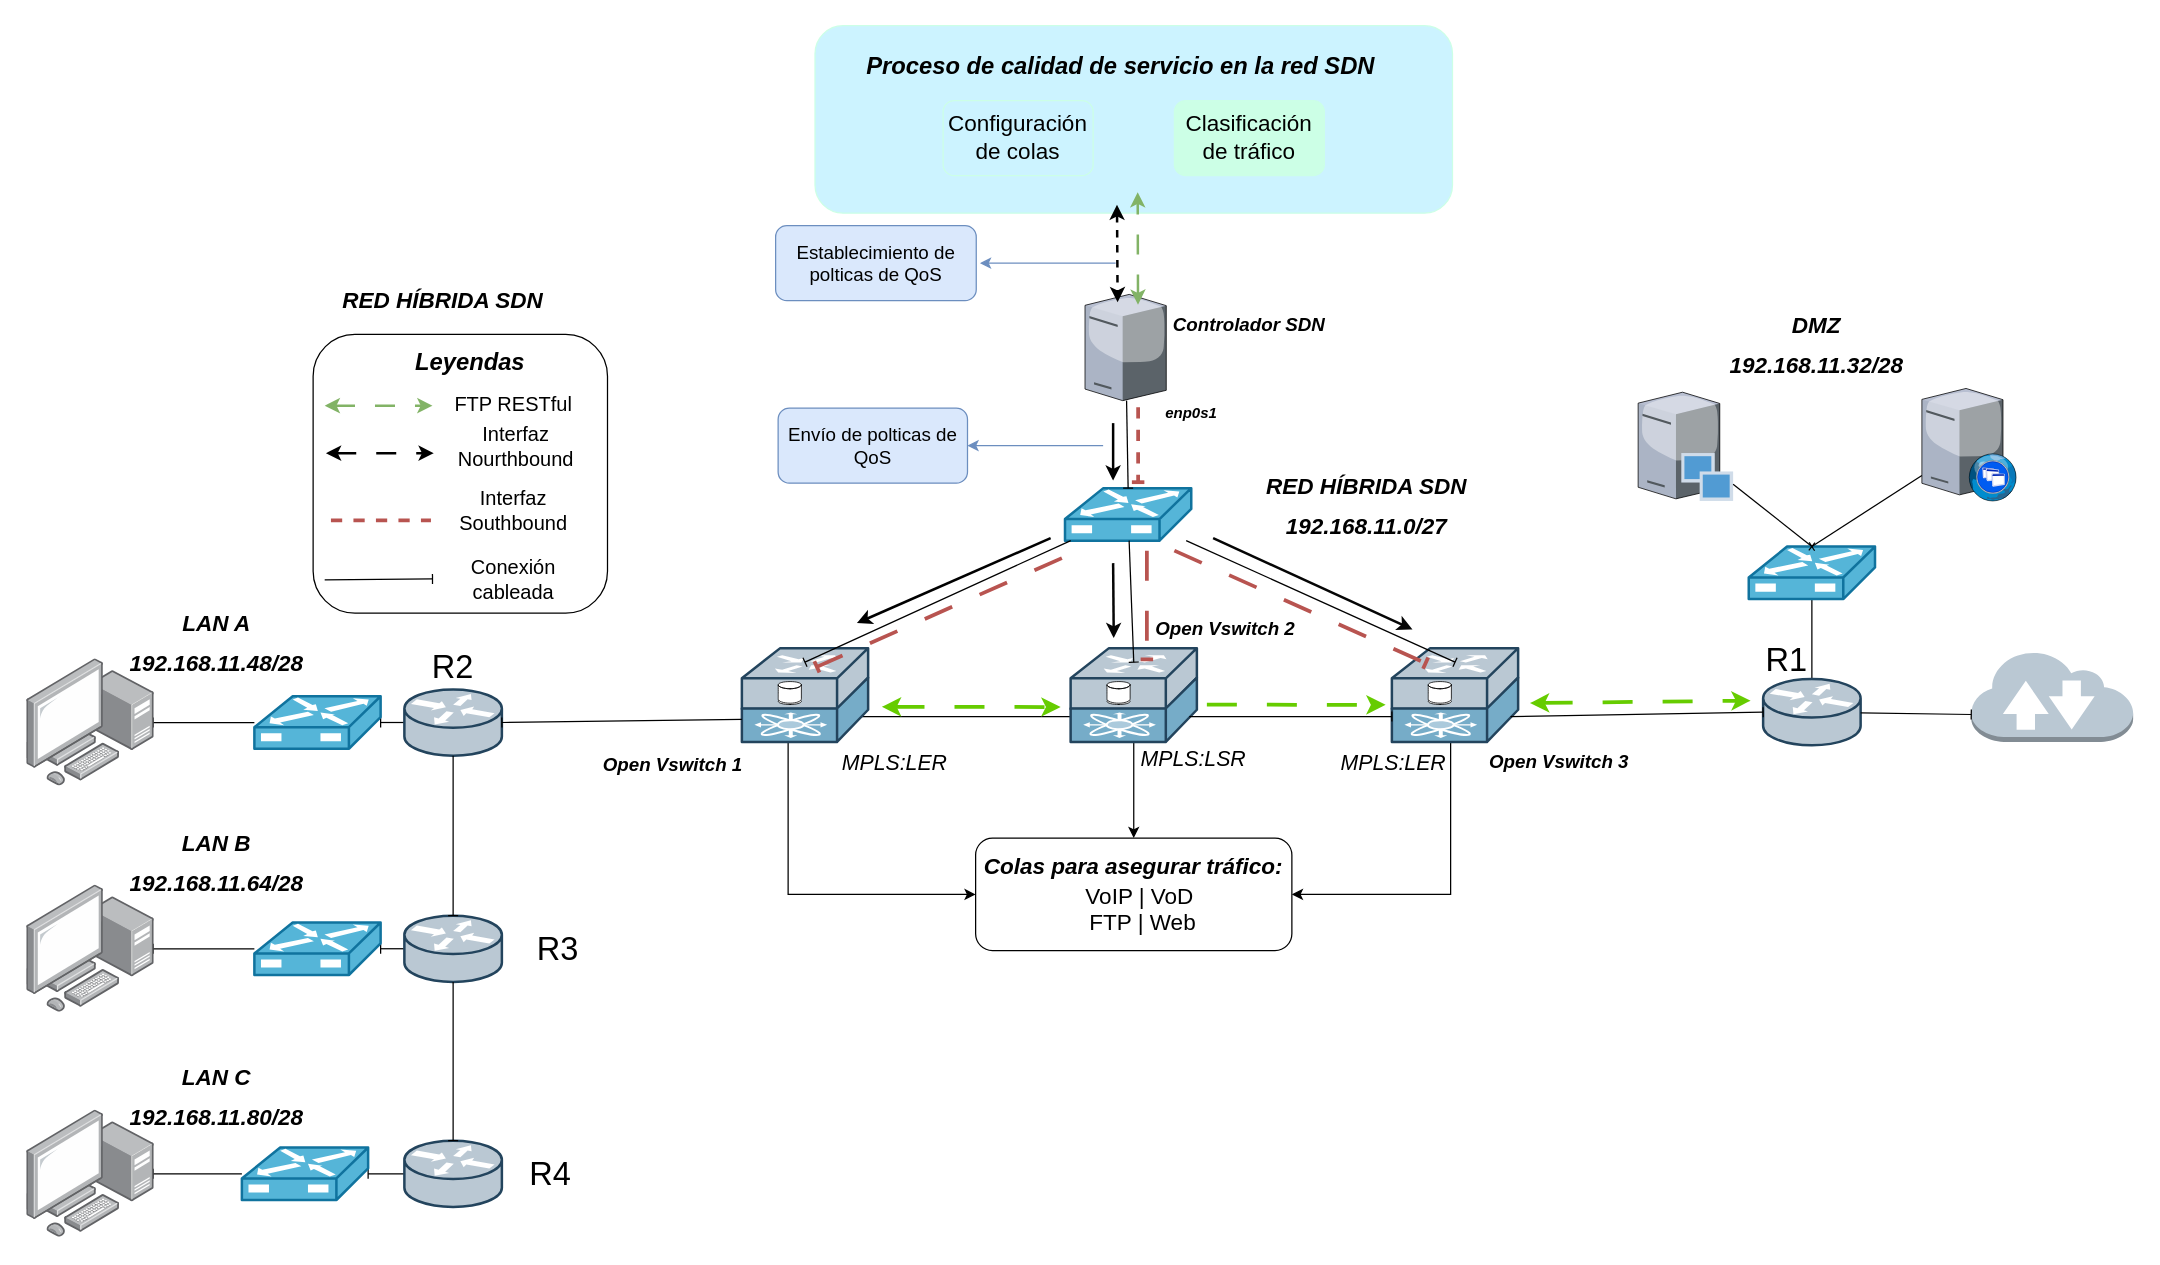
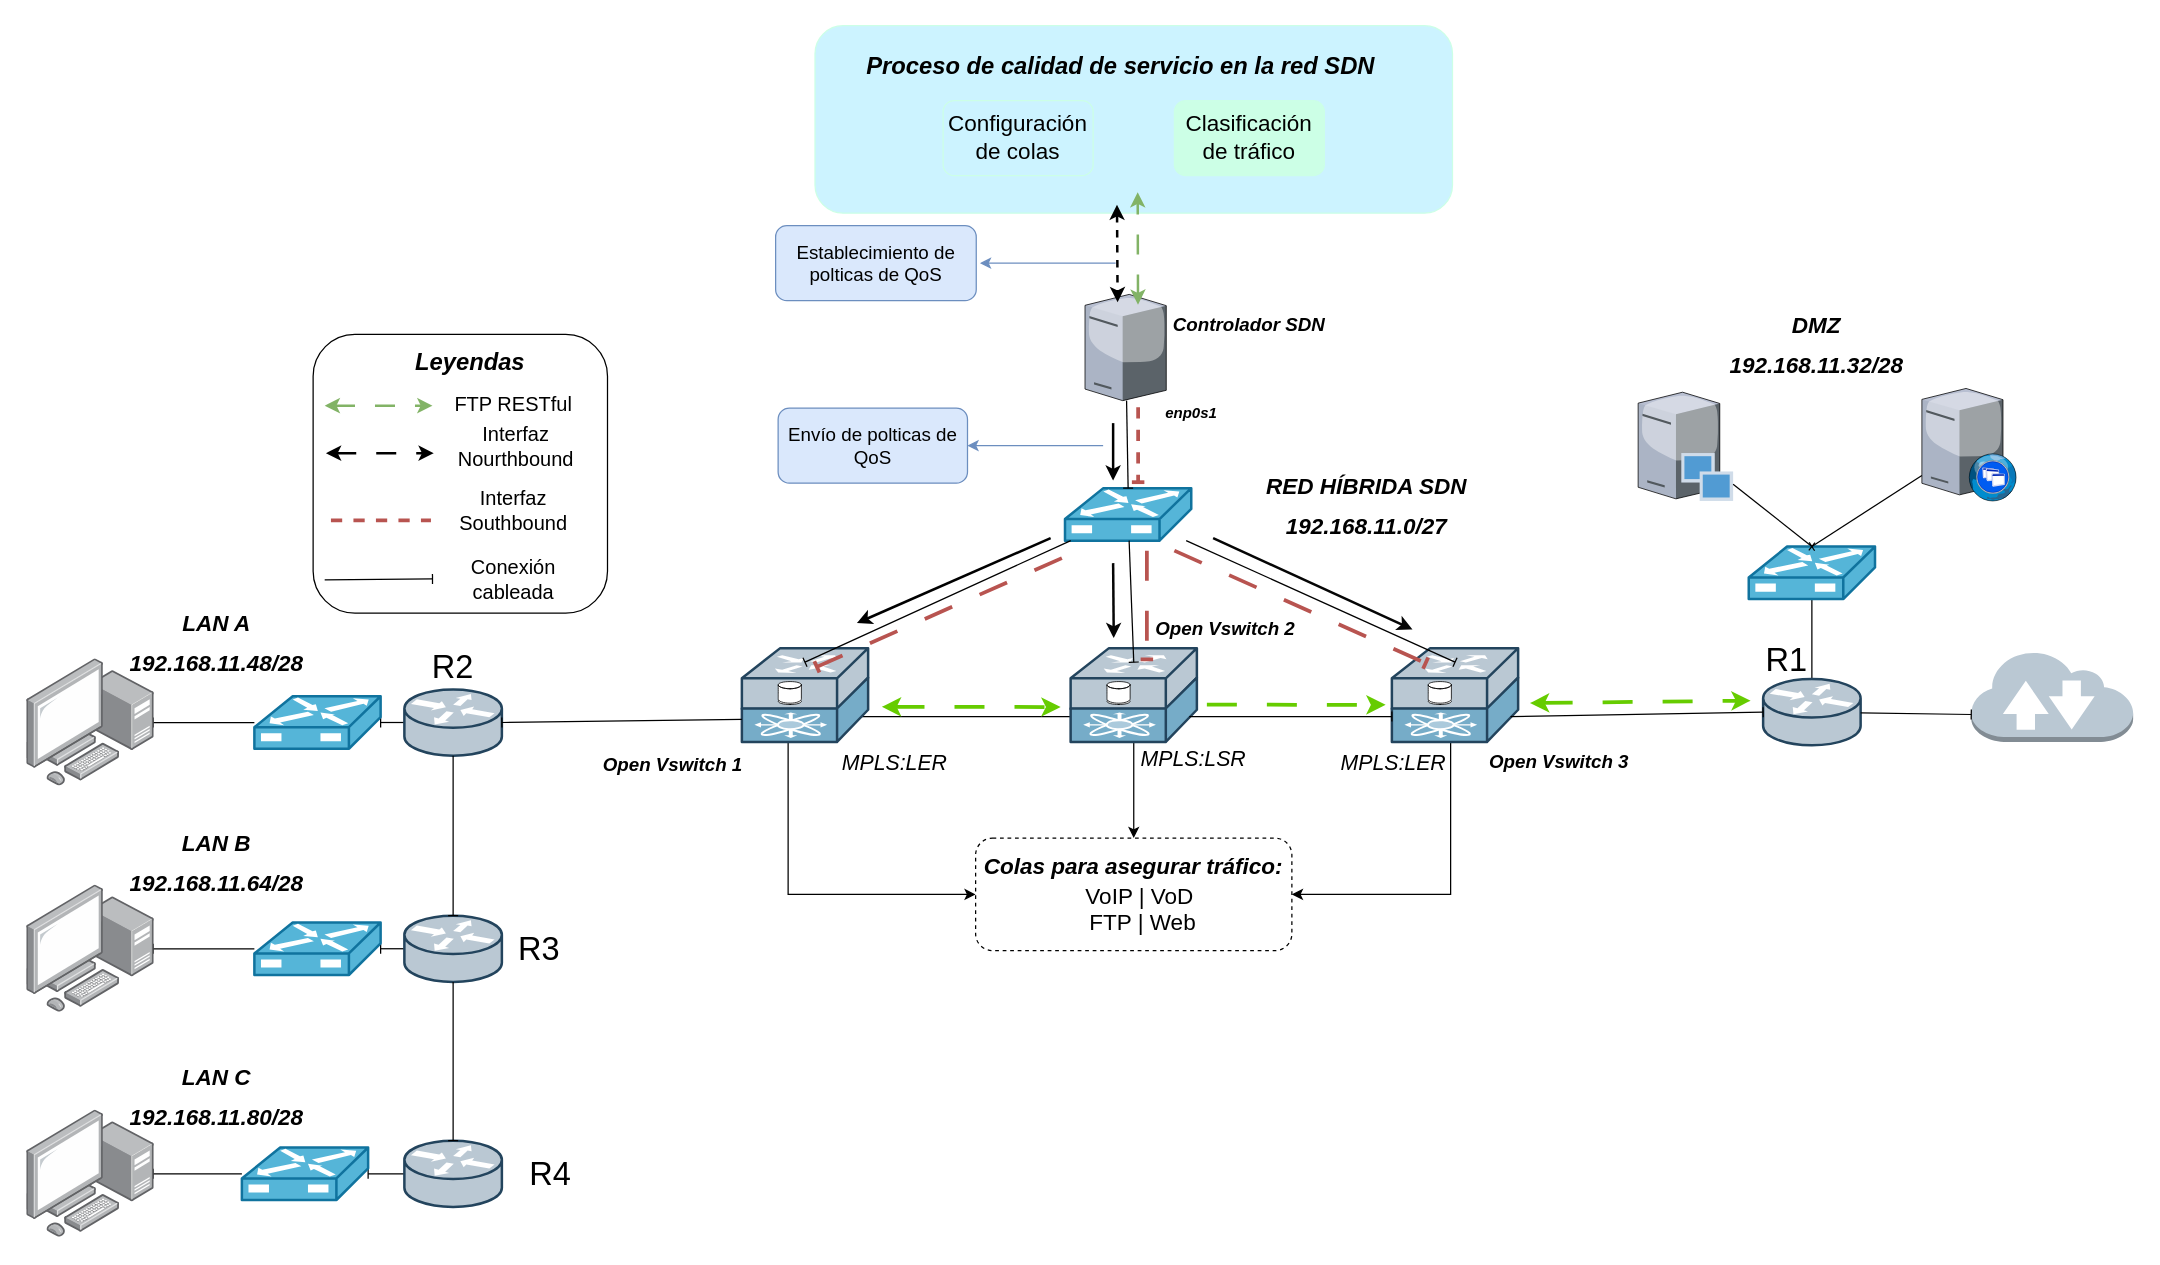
- <mxCell id="80" value="&lt;font size=&quot;1&quot; style=&quot;&quot;&gt;&lt;b style=&quot;&quot;&gt;&lt;i style=&quot;font-size: 18px;&quot;&gt;RED HÍBRIDA SDN&lt;/i&gt;&lt;/b&gt;&lt;/font&gt;" style="text;html=1;align=center;verticalAlign=middle;whiteSpace=wrap;rounded=0;fontFamily=Helvetica;fontSize=26;fontColor=default;" vertex="1" parent="1"><mxGeometry x="264" y="222" width="180" height="30" as="geometry" /></mxCell>
- <mxCell id="60" value="&lt;font style=&quot;font-size: 18px;&quot;&gt;&lt;i&gt;&lt;b style=&quot;line-height: 140%;&quot;&gt;Colas para asegurar tráfico:&lt;/b&gt;&lt;/i&gt;&lt;/font&gt;&lt;div&gt;&lt;div style=&quot;&quot;&gt;&lt;font style=&quot;font-size: 18px;&quot;&gt;&amp;nbsp; VoIP |&amp;nbsp;&lt;/font&gt;&lt;span style=&quot;font-size: 18px; background-color: initial;&quot;&gt;VoD&lt;/span&gt;&lt;/div&gt;&lt;div style=&quot;&quot;&gt;&lt;span style=&quot;font-size: 18px;&quot;&gt;&amp;nbsp; &amp;nbsp;FTP |&amp;nbsp;&lt;/span&gt;&lt;span style=&quot;font-size: 18px; background-color: initial;&quot;&gt;Web&lt;/span&gt;&lt;/div&gt;&lt;/div&gt;" style="rounded=1;whiteSpace=wrap;html=1;" vertex="1" parent="1"><mxGeometry x="780" y="670" width="253" height="90" as="geometry" /></mxCell>
+ <mxCell id="60" value="&lt;font style=&quot;font-size: 18px;&quot;&gt;&lt;i&gt;&lt;b style=&quot;line-height: 140%;&quot;&gt;Colas para asegurar tráfico:&lt;/b&gt;&lt;/i&gt;&lt;/font&gt;&lt;div&gt;&lt;div style=&quot;&quot;&gt;&lt;font style=&quot;font-size: 18px;&quot;&gt;&amp;nbsp; VoIP |&amp;nbsp;&lt;/font&gt;&lt;span style=&quot;font-size: 18px; background-color: initial;&quot;&gt;VoD&lt;/span&gt;&lt;/div&gt;&lt;div style=&quot;&quot;&gt;&lt;span style=&quot;font-size: 18px;&quot;&gt;&amp;nbsp; &amp;nbsp;FTP |&amp;nbsp;&lt;/span&gt;&lt;span style=&quot;font-size: 18px; background-color: initial;&quot;&gt;Web&lt;/span&gt;&lt;/div&gt;&lt;/div&gt;" style="rounded=1;whiteSpace=wrap;html=1;dashed=1;" vertex="1" parent="1"><mxGeometry x="780" y="670" width="253" height="90" as="geometry" /></mxCell>
- <mxCell id="46" value="R3" style="text;html=1;align=center;verticalAlign=middle;whiteSpace=wrap;rounded=0;fontFamily=Helvetica;fontSize=26;fontColor=default;" parent="1" vertex="1"><mxGeometry x="416" y="743.5" width="60" height="30" as="geometry" /></mxCell>
+ <mxCell id="46" value="R3" style="text;html=1;align=center;verticalAlign=middle;whiteSpace=wrap;rounded=0;fontFamily=Helvetica;fontSize=26;fontColor=default;" parent="1" vertex="1"><mxGeometry x="401" y="743.5" width="60" height="30" as="geometry" /></mxCell>
